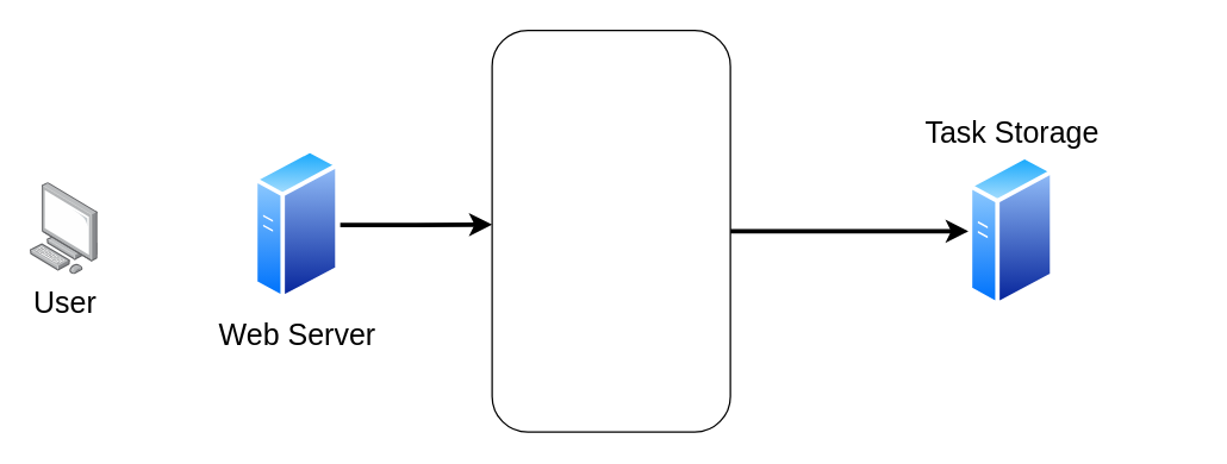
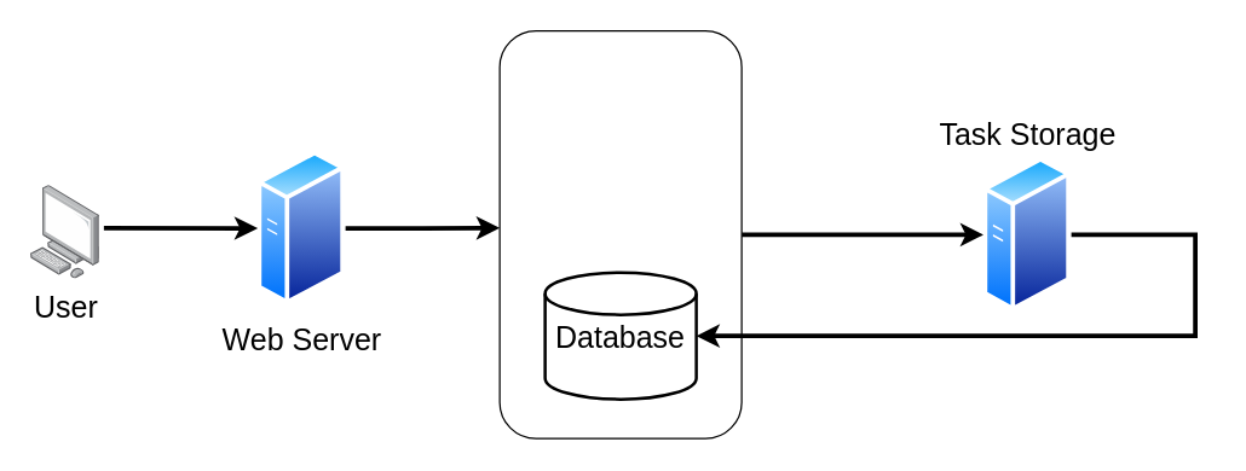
+ <mxCell id="7" value="" style="endArrow=classic;html=1;rounded=0;exitX=1.057;exitY=0.454;exitDx=0;exitDy=0;exitPerimeter=0;entryX=0;entryY=0.5;entryDx=0;entryDy=0;strokeWidth=3;" edge="1" parent="1" source="4" target="6"><mxGeometry width="50" height="50" relative="1" as="geometry"><mxPoint x="100" y="392.5" as="sourcePoint" /><mxPoint x="150" y="342.5" as="targetPoint" /></mxGeometry></mxCell>
+ <mxCell id="11" value="&lt;font style=&quot;font-size: 20px&quot;&gt;Database&lt;/font&gt;" style="strokeWidth=2;html=1;shape=mxgraph.flowchart.database;whiteSpace=wrap;" vertex="1" parent="1"><mxGeometry x="360" y="180" width="100" height="84" as="geometry" /></mxCell>
+ <mxCell id="9" style="edgeStyle=orthogonalEdgeStyle;rounded=0;orthogonalLoop=1;jettySize=auto;html=1;exitX=1;exitY=0.5;exitDx=0;exitDy=0;entryX=1;entryY=0.5;entryDx=0;entryDy=0;entryPerimeter=0;fontSize=20;strokeWidth=3;" edge="1" parent="1" source="10" target="11"><mxGeometry relative="1" as="geometry"><Array as="points"><mxPoint x="790" y="155" /><mxPoint x="790" y="222" /></Array></mxGeometry></mxCell>
